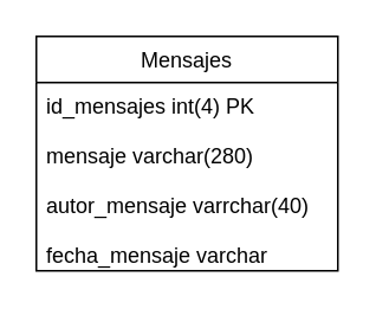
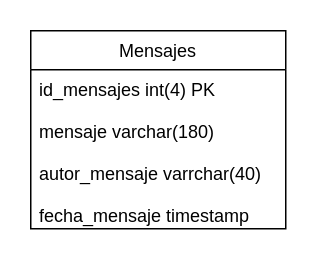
- <mxCell id="8" value="mensaje varchar(280)" style="text;strokeColor=none;fillColor=none;align=left;verticalAlign=top;spacingLeft=4;spacingRight=4;overflow=hidden;rotatable=0;points=[[0,0.5],[1,0.5]];portConstraint=eastwest;" vertex="1" parent="6"><mxGeometry y="54.167" width="170" height="28.167" as="geometry" /></mxCell>
+ <mxCell id="8" value="mensaje varchar(180)" style="text;strokeColor=none;fillColor=none;align=left;verticalAlign=top;spacingLeft=4;spacingRight=4;overflow=hidden;rotatable=0;points=[[0,0.5],[1,0.5]];portConstraint=eastwest;" vertex="1" parent="6"><mxGeometry y="54.167" width="170" height="28.167" as="geometry" /></mxCell>
- <mxCell id="10" value="fecha_mensaje varchar" style="text;strokeColor=none;fillColor=none;align=left;verticalAlign=top;spacingLeft=4;spacingRight=4;overflow=hidden;rotatable=0;points=[[0,0.5],[1,0.5]];portConstraint=eastwest;" vertex="1" parent="6"><mxGeometry y="110.333" width="170" height="21.667" as="geometry" /></mxCell>
+ <mxCell id="10" value="fecha_mensaje timestamp" style="text;strokeColor=none;fillColor=none;align=left;verticalAlign=top;spacingLeft=4;spacingRight=4;overflow=hidden;rotatable=0;points=[[0,0.5],[1,0.5]];portConstraint=eastwest;" vertex="1" parent="6"><mxGeometry y="110.333" width="170" height="21.667" as="geometry" /></mxCell>
